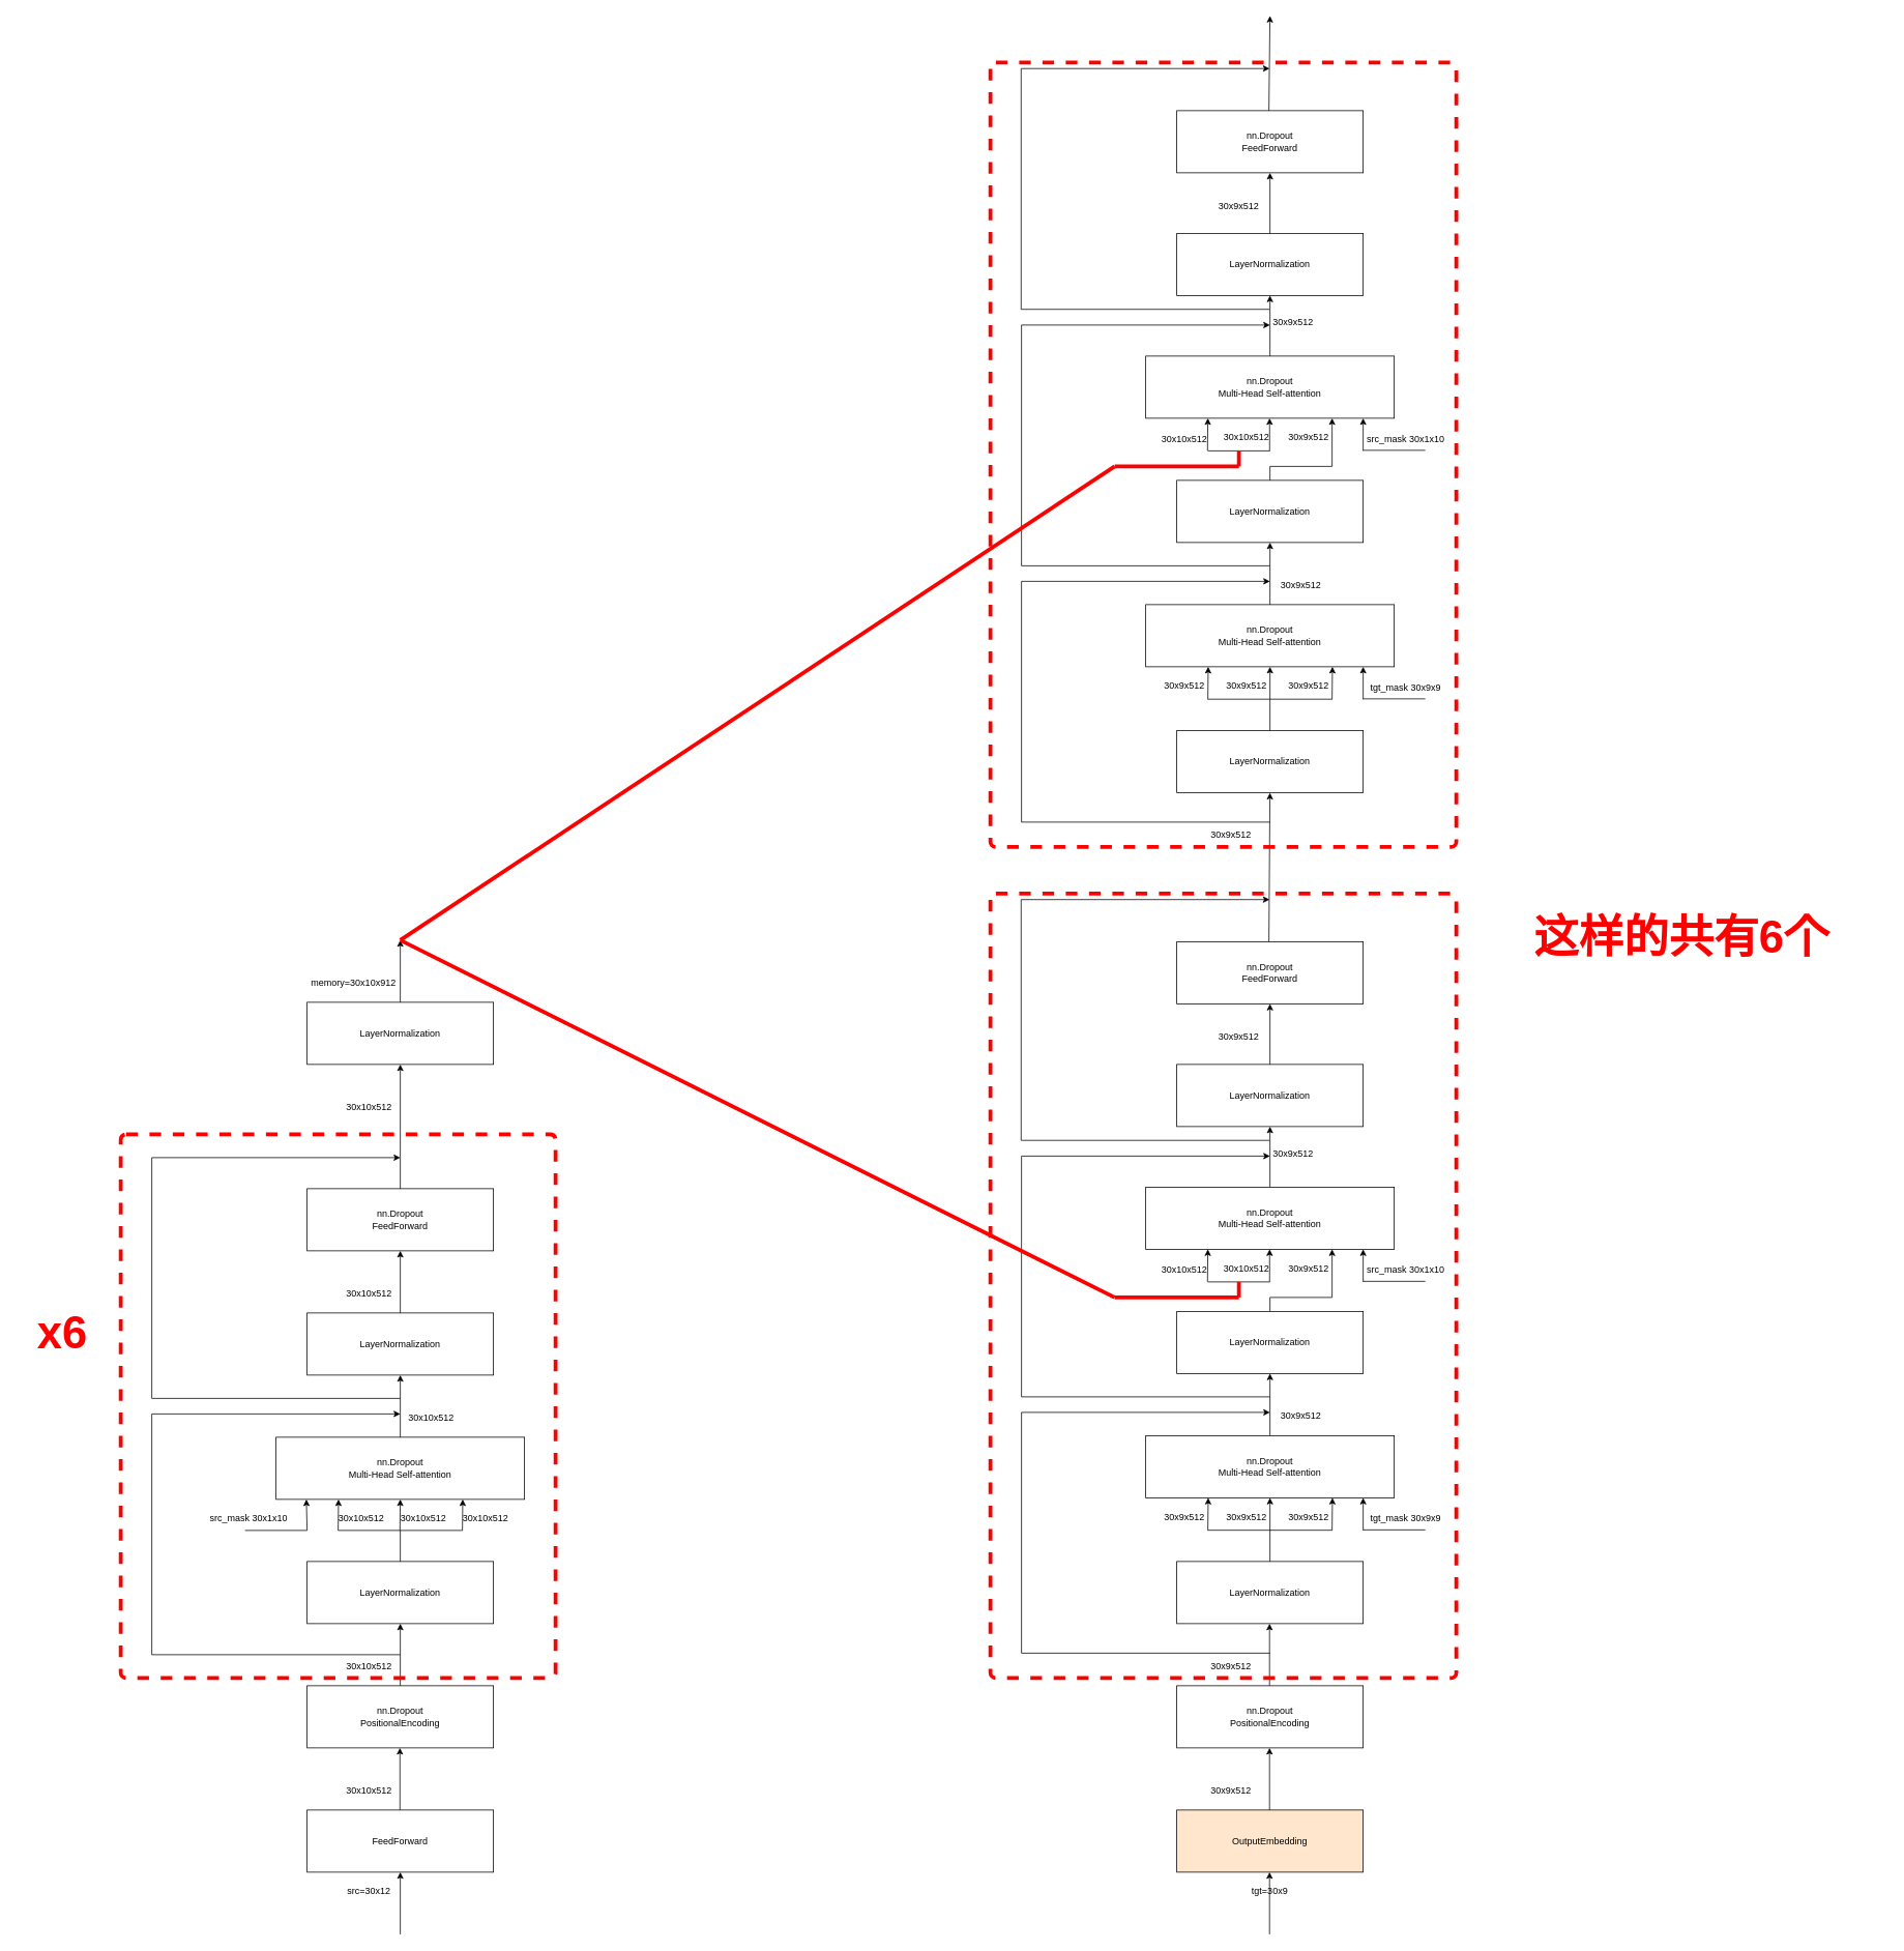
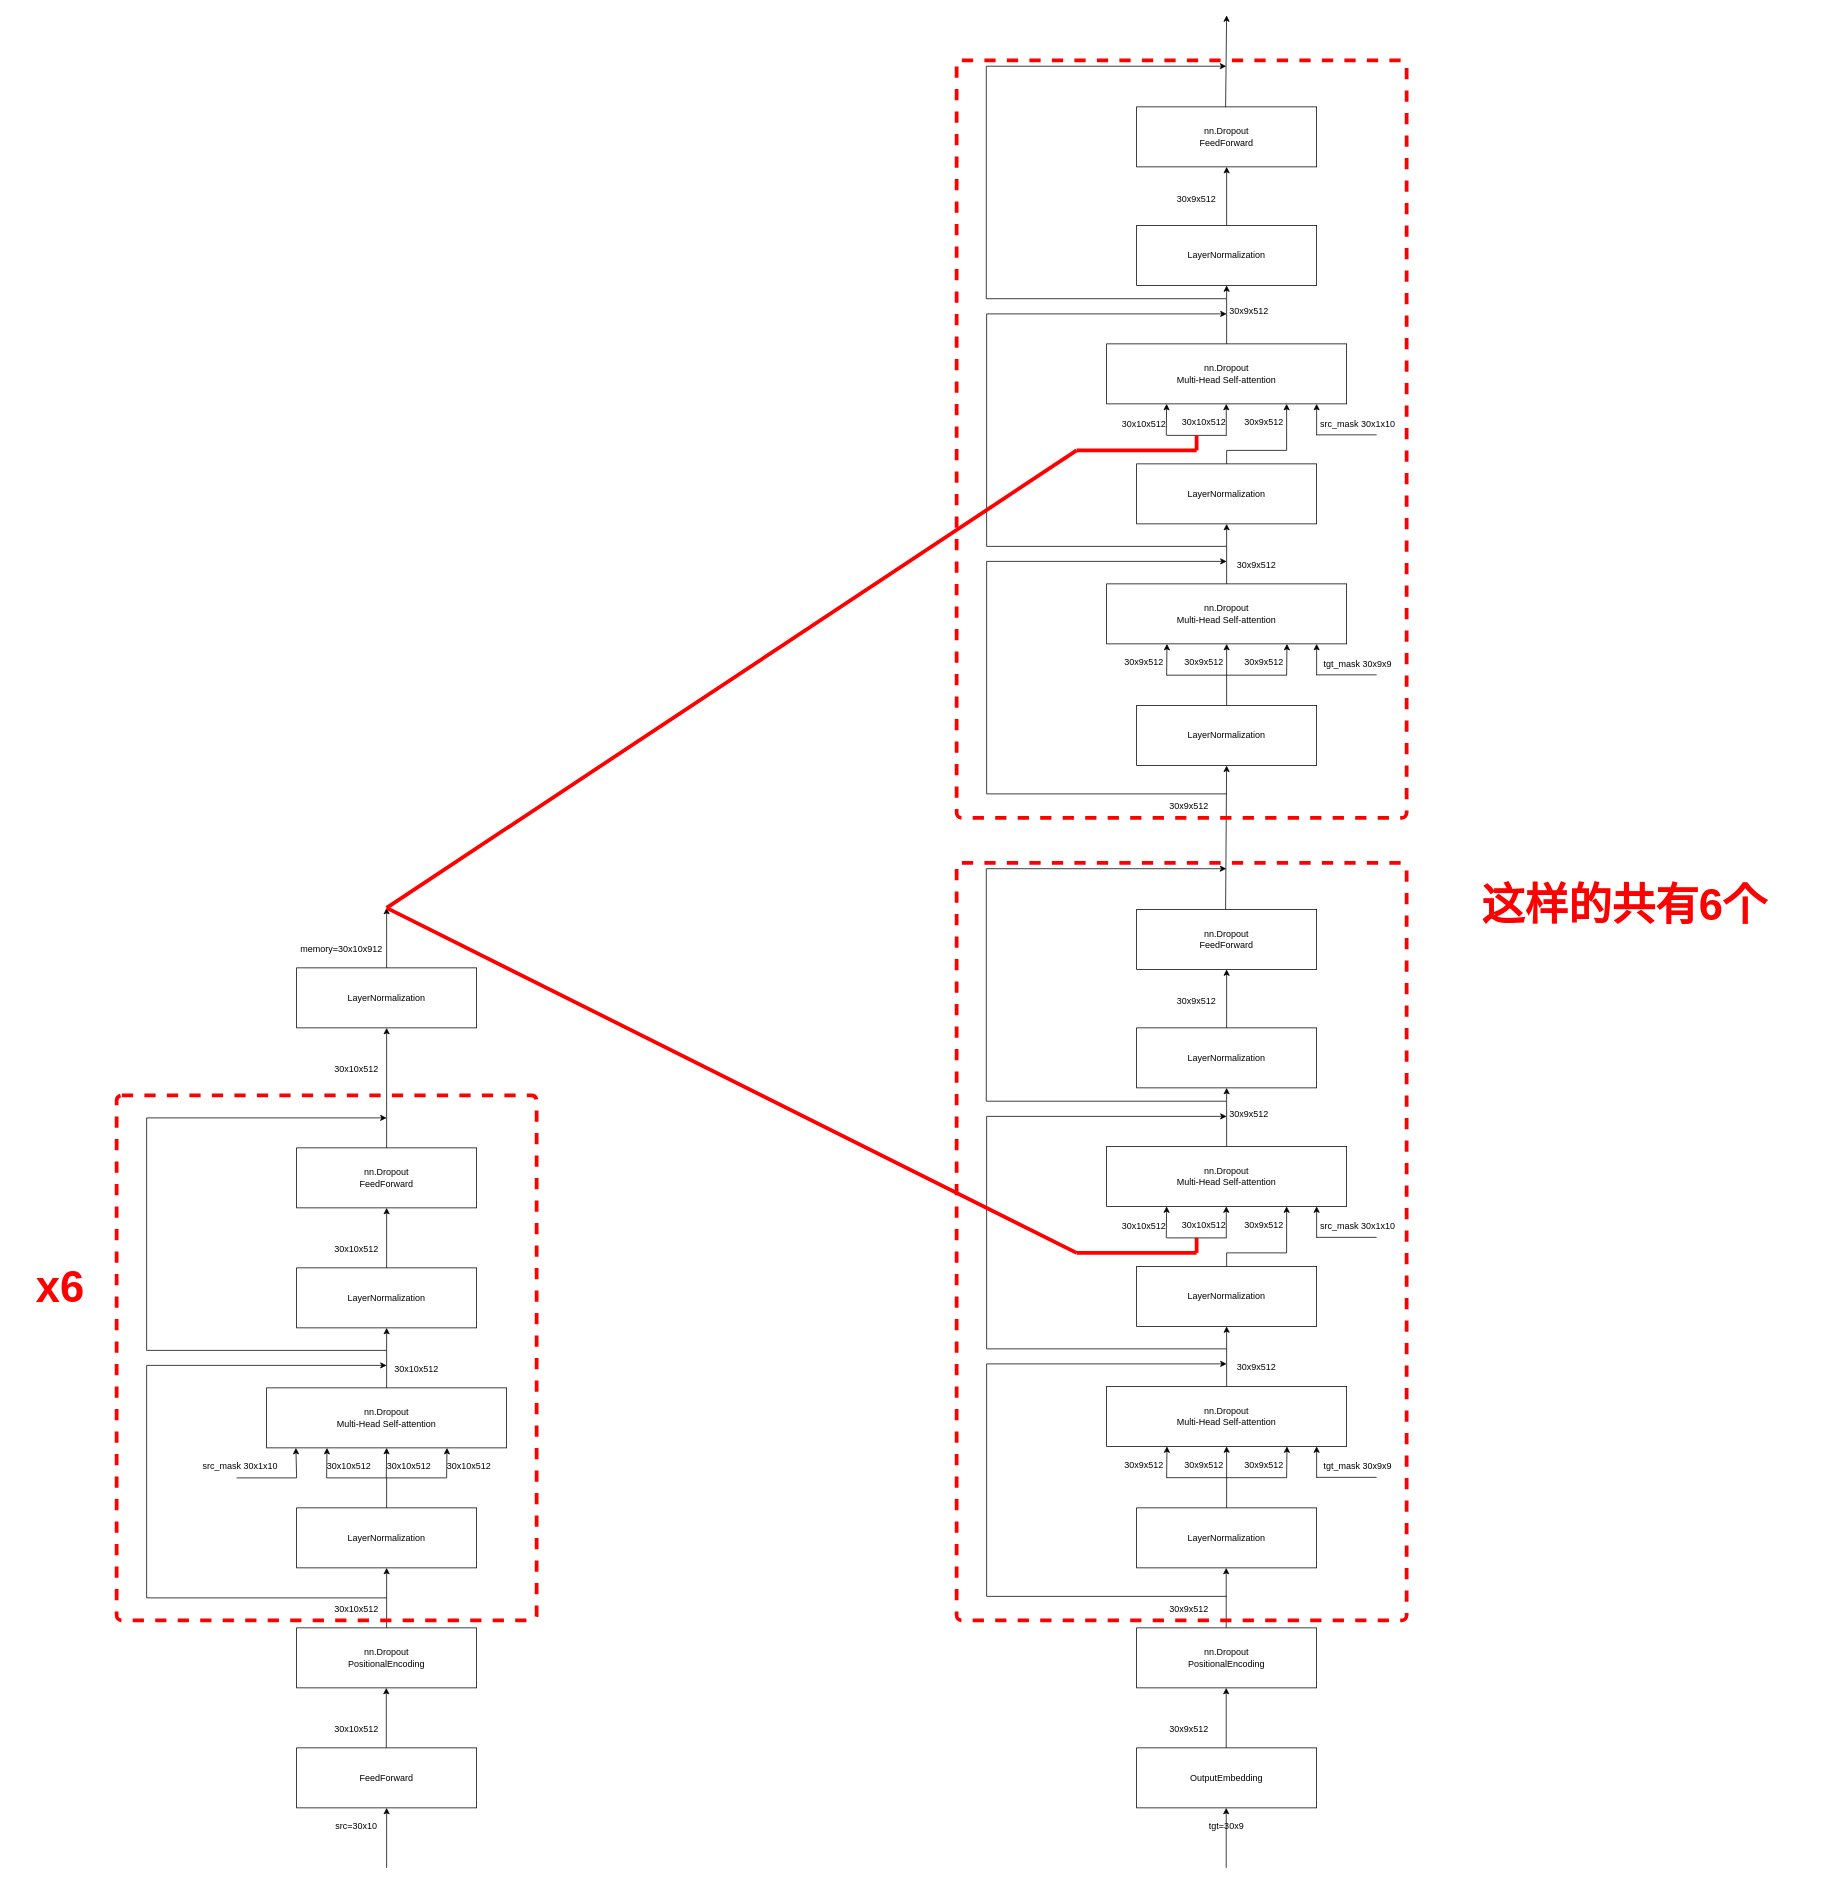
- <mxCell id="40" value="OutputEmbedding" style="rounded=0;whiteSpace=wrap;html=1;fillColor=#ffe6cc;" vertex="1" parent="1"><mxGeometry x="1515" y="2330" width="240" height="80" as="geometry" /></mxCell>
+ <mxCell id="40" value="OutputEmbedding" style="rounded=0;whiteSpace=wrap;html=1;" vertex="1" parent="1"><mxGeometry x="1515" y="2330" width="240" height="80" as="geometry" /></mxCell>
- <mxCell id="4" value="src=30x12" style="text;html=1;align=center;verticalAlign=middle;whiteSpace=wrap;rounded=0;" vertex="1" parent="1"><mxGeometry x="445" y="2420" width="60" height="30" as="geometry" /></mxCell>
+ <mxCell id="4" value="src=30x10" style="text;html=1;align=center;verticalAlign=middle;whiteSpace=wrap;rounded=0;" vertex="1" parent="1"><mxGeometry x="445" y="2420" width="60" height="30" as="geometry" /></mxCell>
